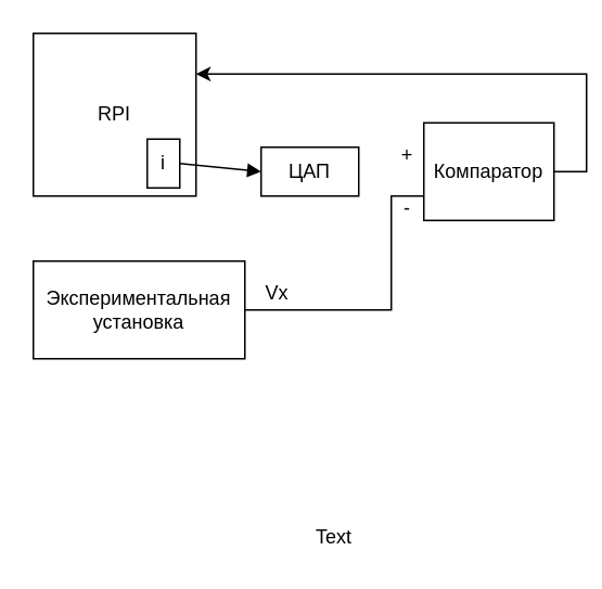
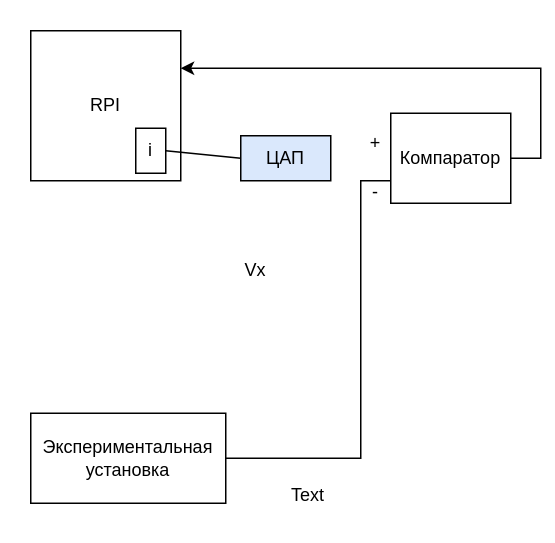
- <mxCell id="10" value="" style="endArrow=block;html=1;strokeColor=#000000;strokeWidth=1;exitX=1;exitY=0.5;exitDx=0;exitDy=0;entryX=0;entryY=0.5;entryDx=0;entryDy=0;" parent="1" source="3" target="4" edge="1"><mxGeometry width="50" height="50" relative="1" as="geometry"><mxPoint x="160" y="390" as="sourcePoint" /><mxPoint x="210" y="340" as="targetPoint" /></mxGeometry></mxCell>
+ <mxCell id="10" value="" style="endArrow=none;html=1;strokeColor=#000000;strokeWidth=1;exitX=1;exitY=0.5;exitDx=0;exitDy=0;entryX=0;entryY=0.5;entryDx=0;entryDy=0;" parent="1" source="3" target="4" edge="1"><mxGeometry width="50" height="50" relative="1" as="geometry"><mxPoint x="160" y="390" as="sourcePoint" /><mxPoint x="210" y="340" as="targetPoint" /></mxGeometry></mxCell>
- <mxCell id="4" value="ЦАП" style="rounded=0;whiteSpace=wrap;html=1;" parent="1" vertex="1"><mxGeometry x="160" y="90" width="60" height="30" as="geometry" /></mxCell>
+ <mxCell id="4" value="ЦАП" style="rounded=0;whiteSpace=wrap;html=1;fillColor=#dae8fc;" parent="1" vertex="1"><mxGeometry x="160" y="90" width="60" height="30" as="geometry" /></mxCell>
- <mxCell id="8" value="Экспериментальная установка" style="rounded=0;whiteSpace=wrap;html=1;" parent="1" vertex="1"><mxGeometry x="20" y="160" width="130" height="60" as="geometry" /></mxCell>
+ <mxCell id="8" value="Экспериментальная установка" style="rounded=0;whiteSpace=wrap;html=1;" parent="1" vertex="1"><mxGeometry x="20" y="275" width="130" height="60" as="geometry" /></mxCell>
